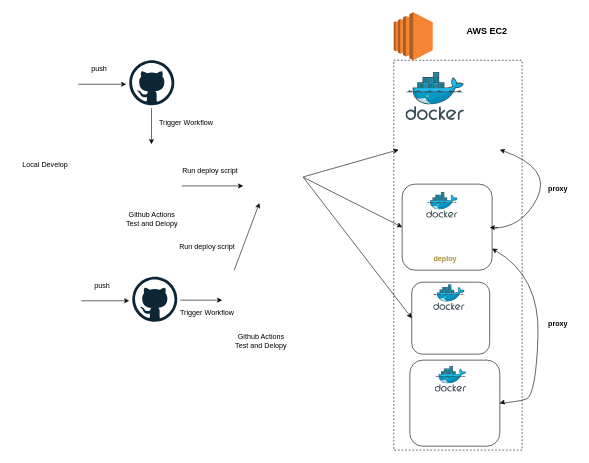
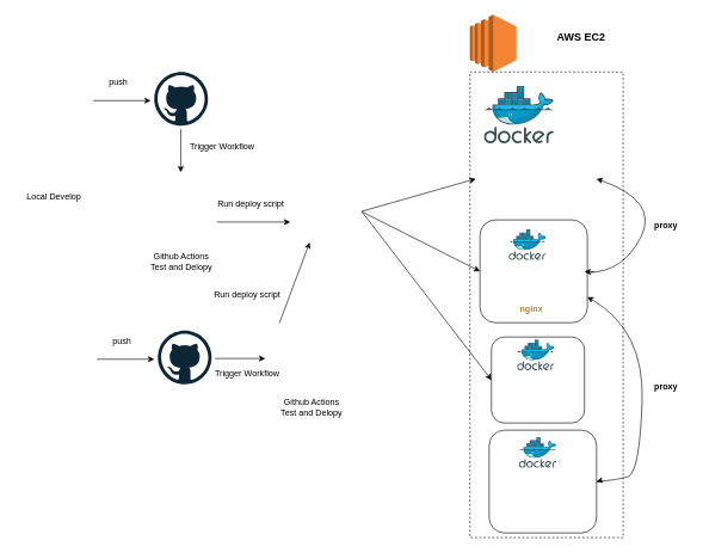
- <mxCell id="24" value="&lt;b&gt;&lt;font color=&quot;#a78835&quot;&gt;deploy&lt;/font&gt;&lt;/b&gt;" style="text;html=1;align=center;verticalAlign=middle;whiteSpace=wrap;rounded=0;" vertex="1" parent="1"><mxGeometry x="712.06" y="417" width="60" height="30" as="geometry" /></mxCell>
+ <mxCell id="24" value="&lt;b&gt;&lt;font color=&quot;#a78835&quot;&gt;nginx&lt;/font&gt;&lt;/b&gt;" style="text;html=1;align=center;verticalAlign=middle;whiteSpace=wrap;rounded=0;" vertex="1" parent="1"><mxGeometry x="712.06" y="417" width="60" height="30" as="geometry" /></mxCell>
